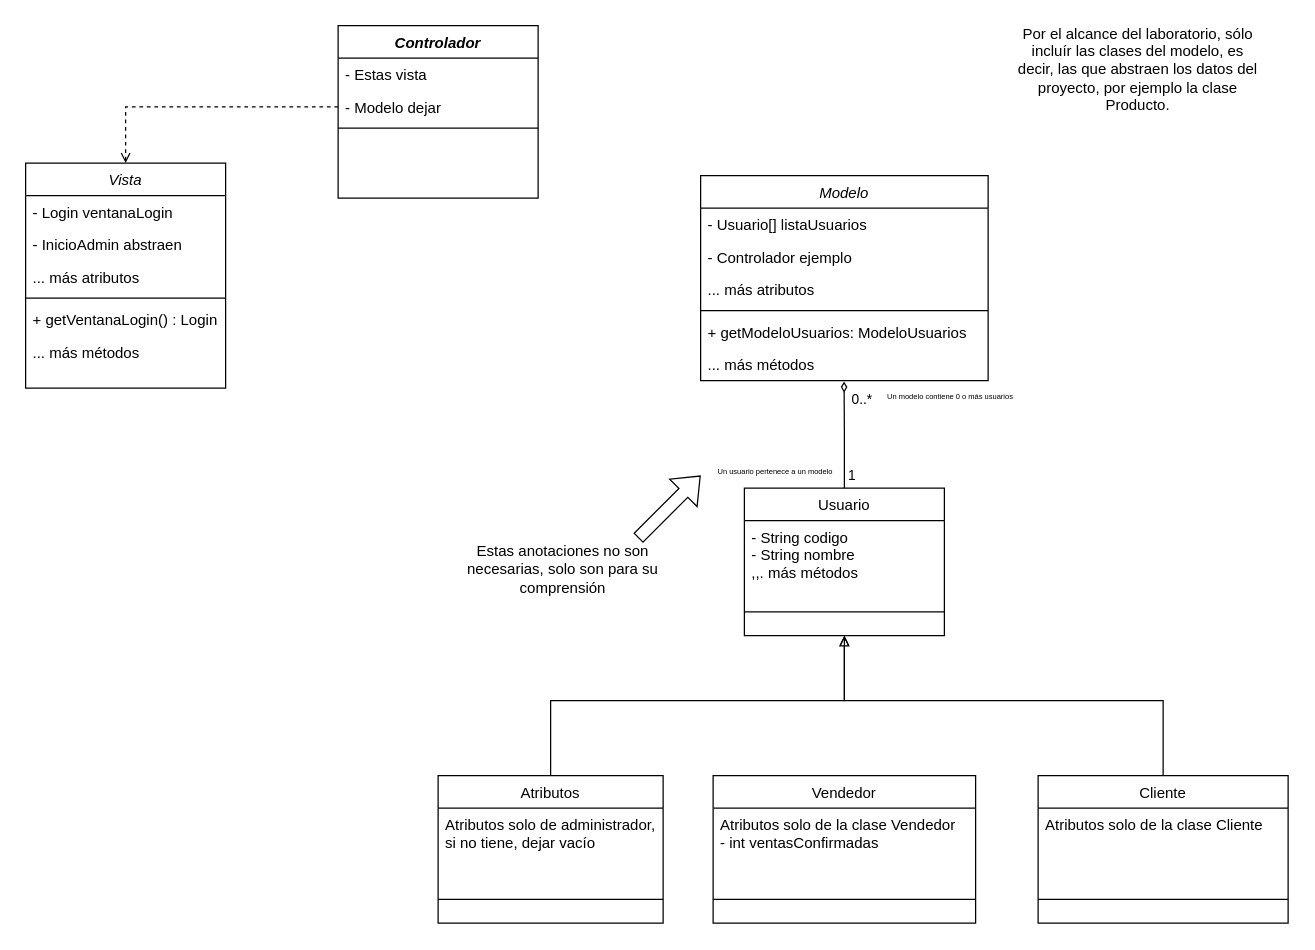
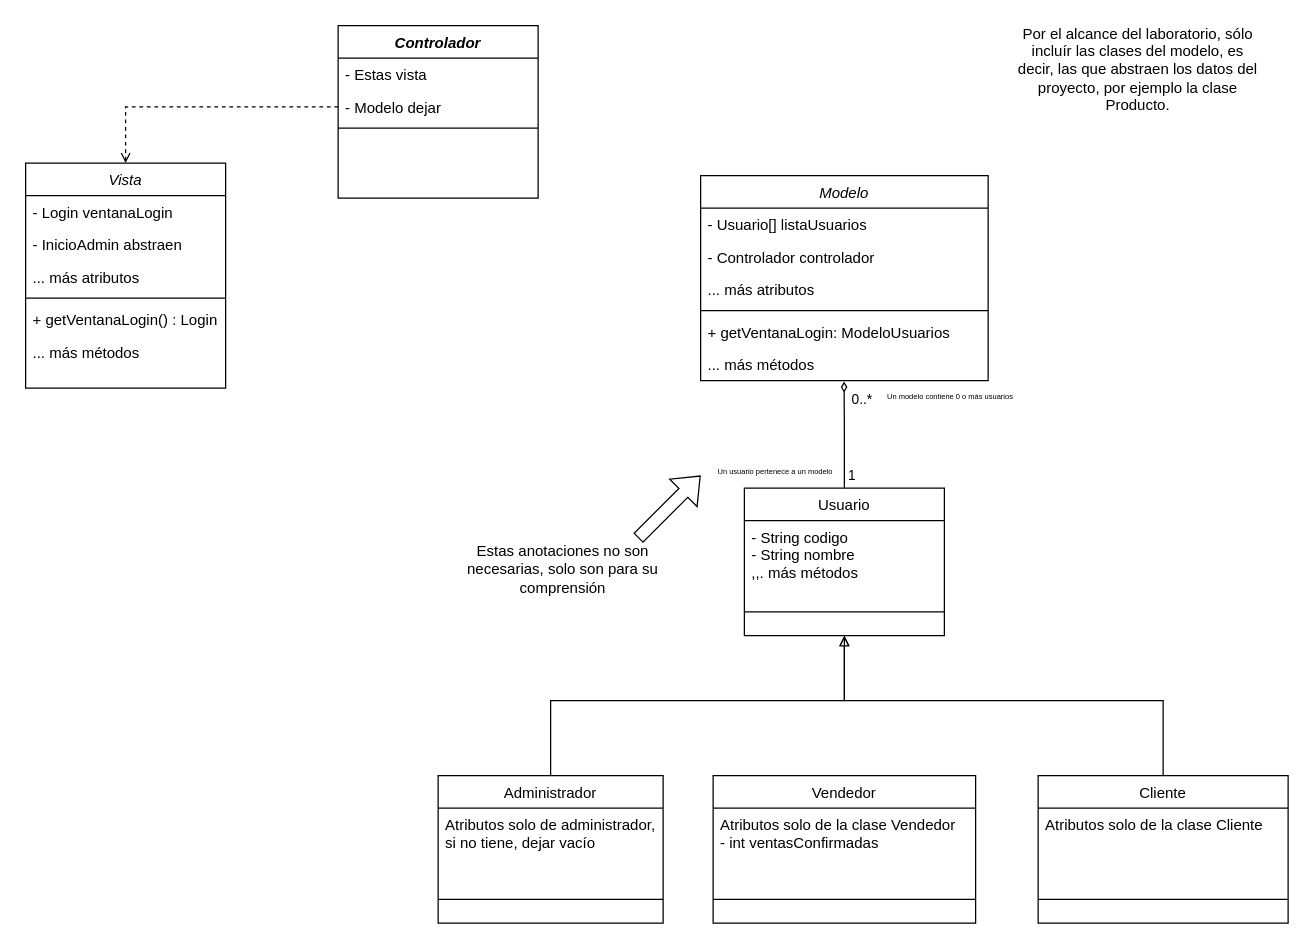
- <mxCell id="18" value="- Controlador ejemplo" style="text;align=left;verticalAlign=top;spacingLeft=4;spacingRight=4;overflow=hidden;rotatable=0;points=[[0,0.5],[1,0.5]];portConstraint=eastwest;rounded=0;shadow=0;html=0;" parent="16" vertex="1"><mxGeometry y="52" width="230" height="26" as="geometry" /></mxCell>
+ <mxCell id="18" value="- Controlador controlador" style="text;align=left;verticalAlign=top;spacingLeft=4;spacingRight=4;overflow=hidden;rotatable=0;points=[[0,0.5],[1,0.5]];portConstraint=eastwest;rounded=0;shadow=0;html=0;" parent="16" vertex="1"><mxGeometry y="52" width="230" height="26" as="geometry" /></mxCell>
- <mxCell id="21" value="+ getModeloUsuarios: ModeloUsuarios" style="text;align=left;verticalAlign=top;spacingLeft=4;spacingRight=4;overflow=hidden;rotatable=0;points=[[0,0.5],[1,0.5]];portConstraint=eastwest;" parent="16" vertex="1"><mxGeometry y="112" width="230" height="26" as="geometry" /></mxCell>
+ <mxCell id="21" value="+ getVentanaLogin: ModeloUsuarios" style="text;align=left;verticalAlign=top;spacingLeft=4;spacingRight=4;overflow=hidden;rotatable=0;points=[[0,0.5],[1,0.5]];portConstraint=eastwest;" parent="16" vertex="1"><mxGeometry y="112" width="230" height="26" as="geometry" /></mxCell>
- <mxCell id="28" value="Atributos" style="swimlane;fontStyle=0;align=center;verticalAlign=top;childLayout=stackLayout;horizontal=1;startSize=26;horizontalStack=0;resizeParent=1;resizeLast=0;collapsible=1;marginBottom=0;rounded=0;shadow=0;strokeWidth=1;" parent="1" vertex="1"><mxGeometry x="350" y="620" width="180" height="118" as="geometry"><mxRectangle x="340" y="380" width="170" height="26" as="alternateBounds" /></mxGeometry></mxCell>
+ <mxCell id="28" value="Administrador" style="swimlane;fontStyle=0;align=center;verticalAlign=top;childLayout=stackLayout;horizontal=1;startSize=26;horizontalStack=0;resizeParent=1;resizeLast=0;collapsible=1;marginBottom=0;rounded=0;shadow=0;strokeWidth=1;" parent="1" vertex="1"><mxGeometry x="350" y="620" width="180" height="118" as="geometry"><mxRectangle x="340" y="380" width="170" height="26" as="alternateBounds" /></mxGeometry></mxCell>
